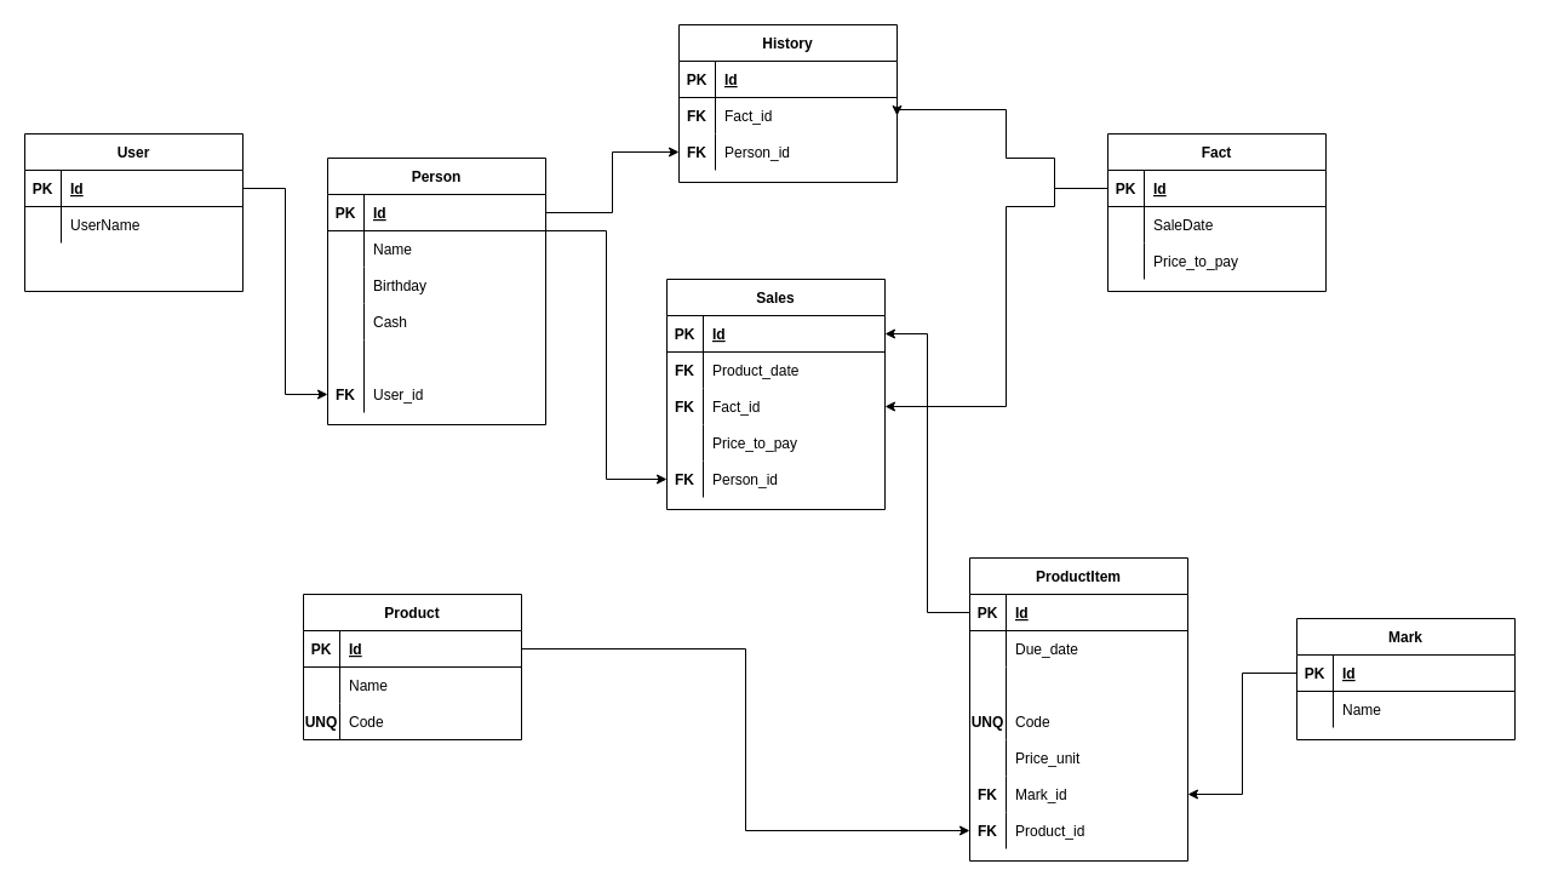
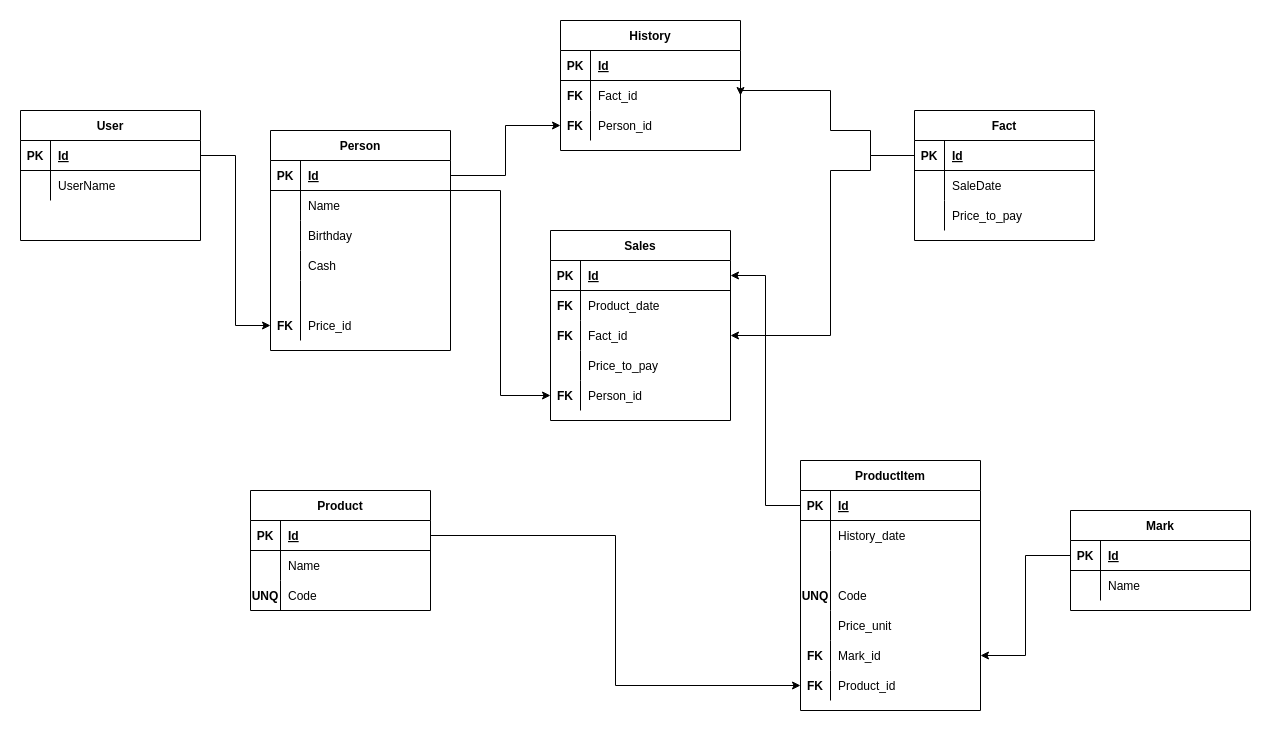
- <mxCell id="19" value="User_id" style="shape=partialRectangle;connectable=0;fillColor=none;top=0;left=0;bottom=0;right=0;align=left;spacingLeft=6;overflow=hidden;" parent="17" vertex="1"><mxGeometry x="30" width="150" height="30" as="geometry"><mxRectangle width="150" height="30" as="alternateBounds" /></mxGeometry></mxCell>
+ <mxCell id="19" value="Price_id" style="shape=partialRectangle;connectable=0;fillColor=none;top=0;left=0;bottom=0;right=0;align=left;spacingLeft=6;overflow=hidden;" parent="17" vertex="1"><mxGeometry x="30" width="150" height="30" as="geometry"><mxRectangle width="150" height="30" as="alternateBounds" /></mxGeometry></mxCell>
- <mxCell id="46" value="Due_date" style="shape=partialRectangle;connectable=0;fillColor=none;top=0;left=0;bottom=0;right=0;align=left;spacingLeft=6;overflow=hidden;" parent="44" vertex="1"><mxGeometry x="30" width="150" height="30" as="geometry"><mxRectangle width="150" height="30" as="alternateBounds" /></mxGeometry></mxCell>
+ <mxCell id="46" value="History_date" style="shape=partialRectangle;connectable=0;fillColor=none;top=0;left=0;bottom=0;right=0;align=left;spacingLeft=6;overflow=hidden;" parent="44" vertex="1"><mxGeometry x="30" width="150" height="30" as="geometry"><mxRectangle width="150" height="30" as="alternateBounds" /></mxGeometry></mxCell>
